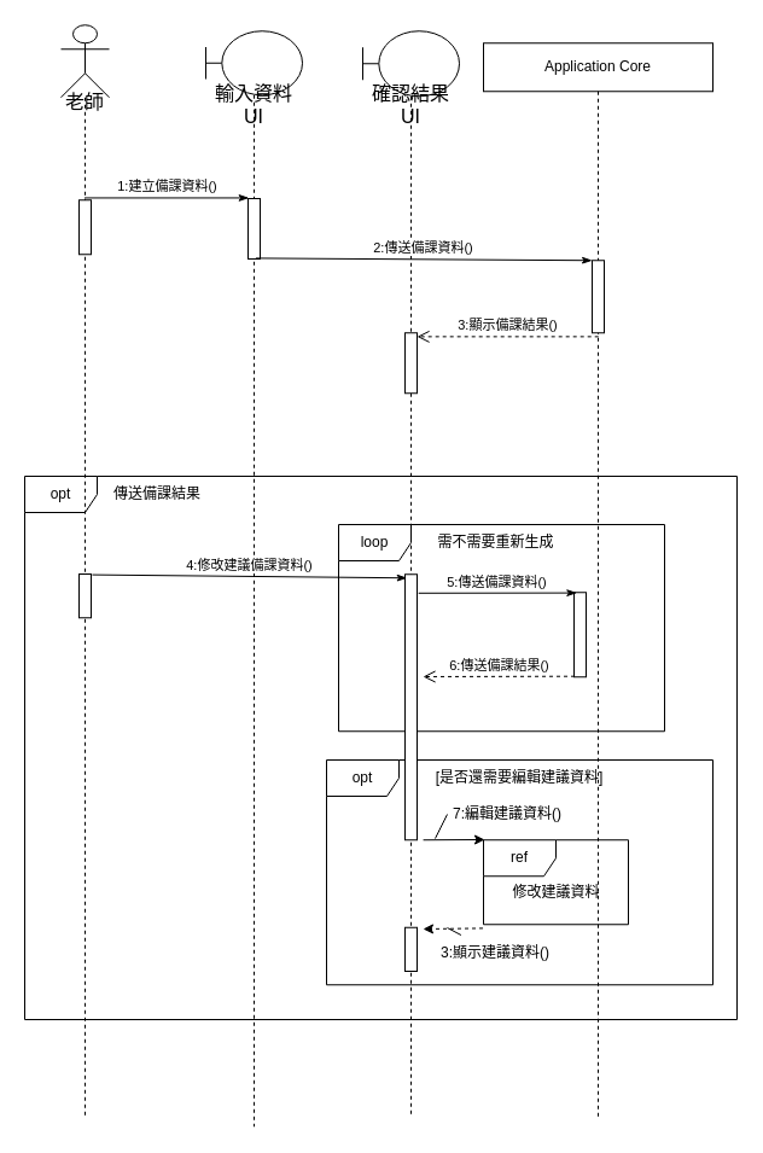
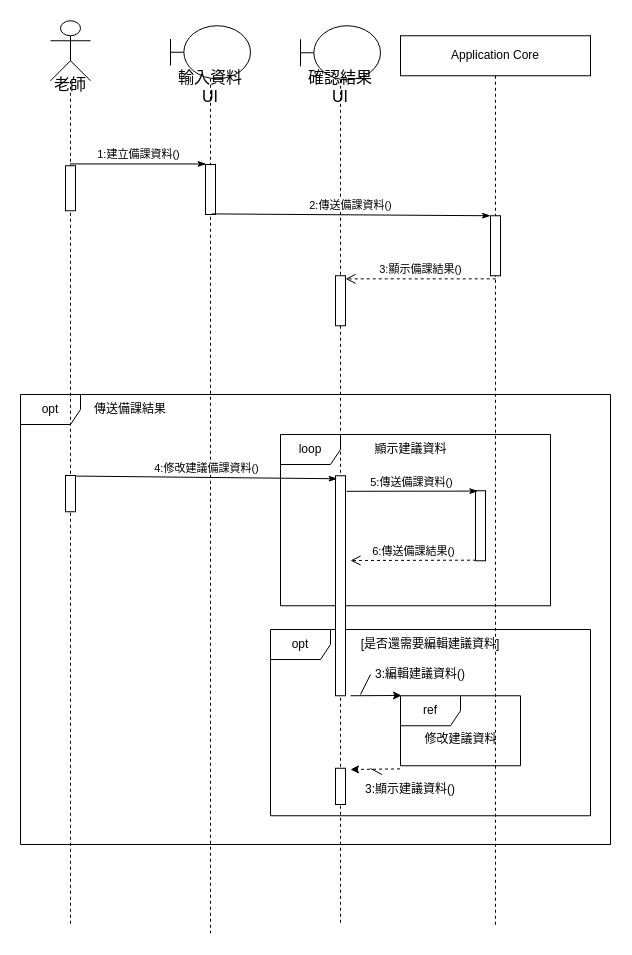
- <mxCell id="18" value="需不需要重新生成" style="text;html=1;align=center;verticalAlign=middle;resizable=0;points=[];autosize=1;strokeColor=none;fillColor=none;" parent="11" vertex="1"><mxGeometry x="-50" y="398.75" width="120" height="30" as="geometry" /></mxCell>
+ <mxCell id="18" value="顯示建議資料" style="text;html=1;align=center;verticalAlign=middle;resizable=0;points=[];autosize=1;strokeColor=none;fillColor=none;" parent="11" vertex="1"><mxGeometry x="-50" y="398.75" width="120" height="30" as="geometry" /></mxCell>
- <mxCell id="21" value="7:編輯建議資料()" style="text;html=1;align=center;verticalAlign=middle;whiteSpace=wrap;rounded=0;" vertex="1" parent="11"><mxGeometry x="-30" y="623.75" width="100" height="30" as="geometry" /></mxCell>
+ <mxCell id="21" value="3:編輯建議資料()" style="text;html=1;align=center;verticalAlign=middle;whiteSpace=wrap;rounded=0;" vertex="1" parent="11"><mxGeometry x="-30" y="623.75" width="100" height="30" as="geometry" /></mxCell>
